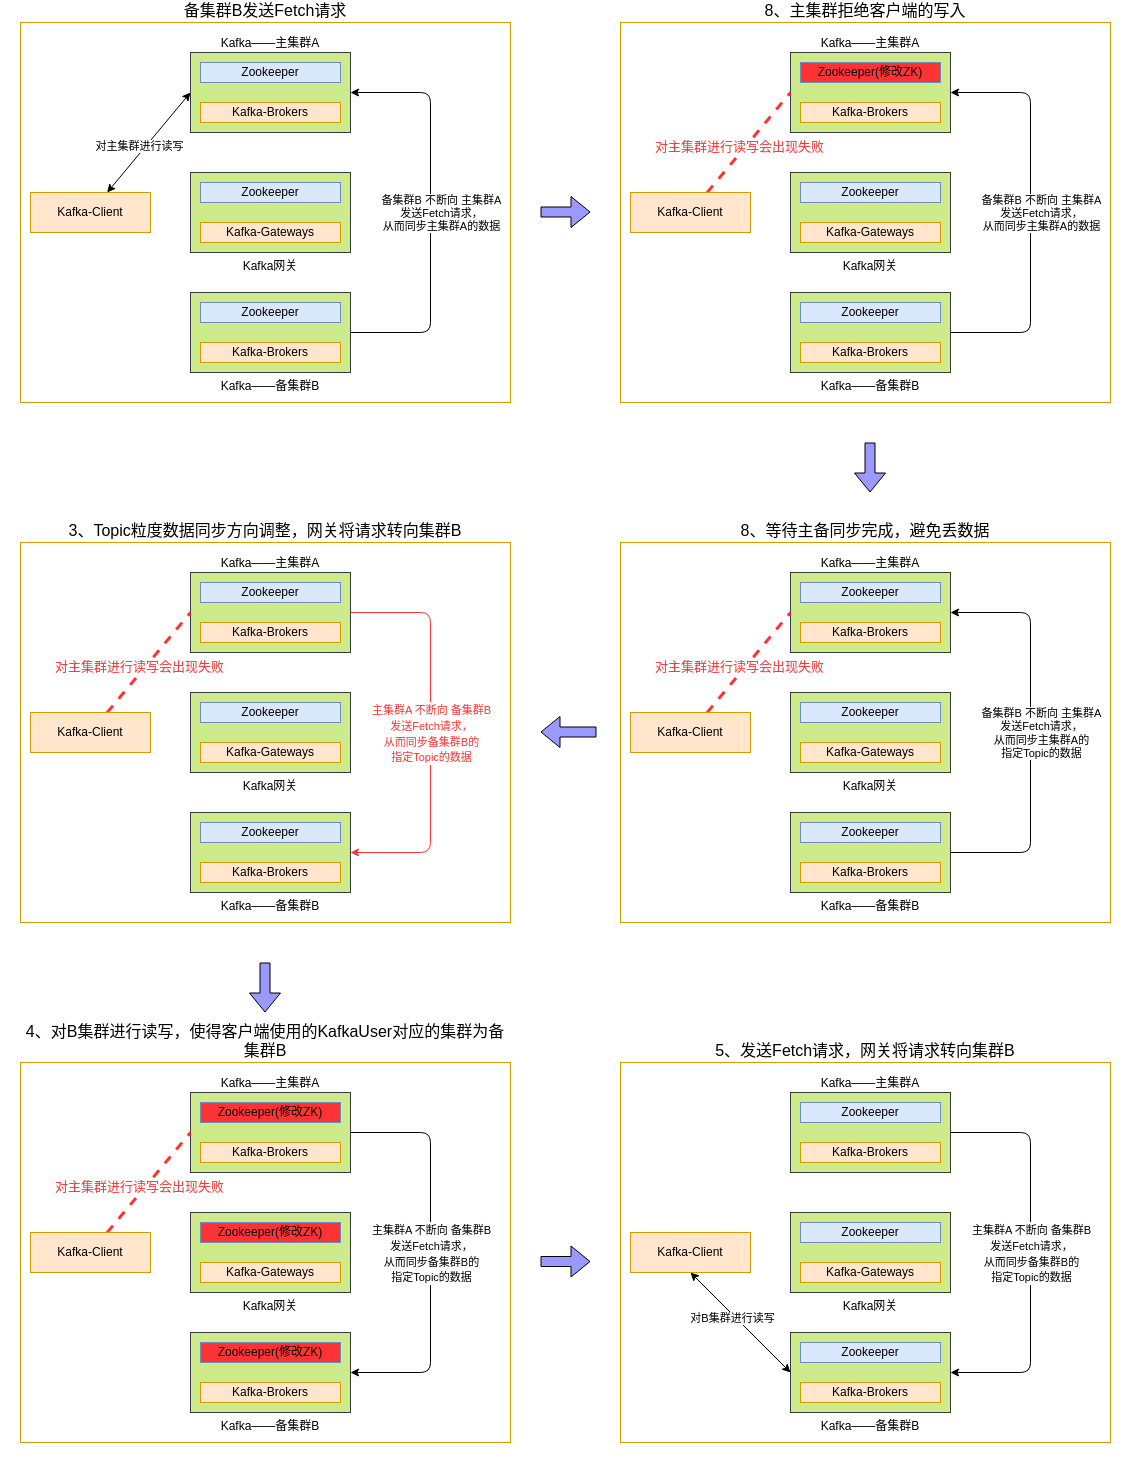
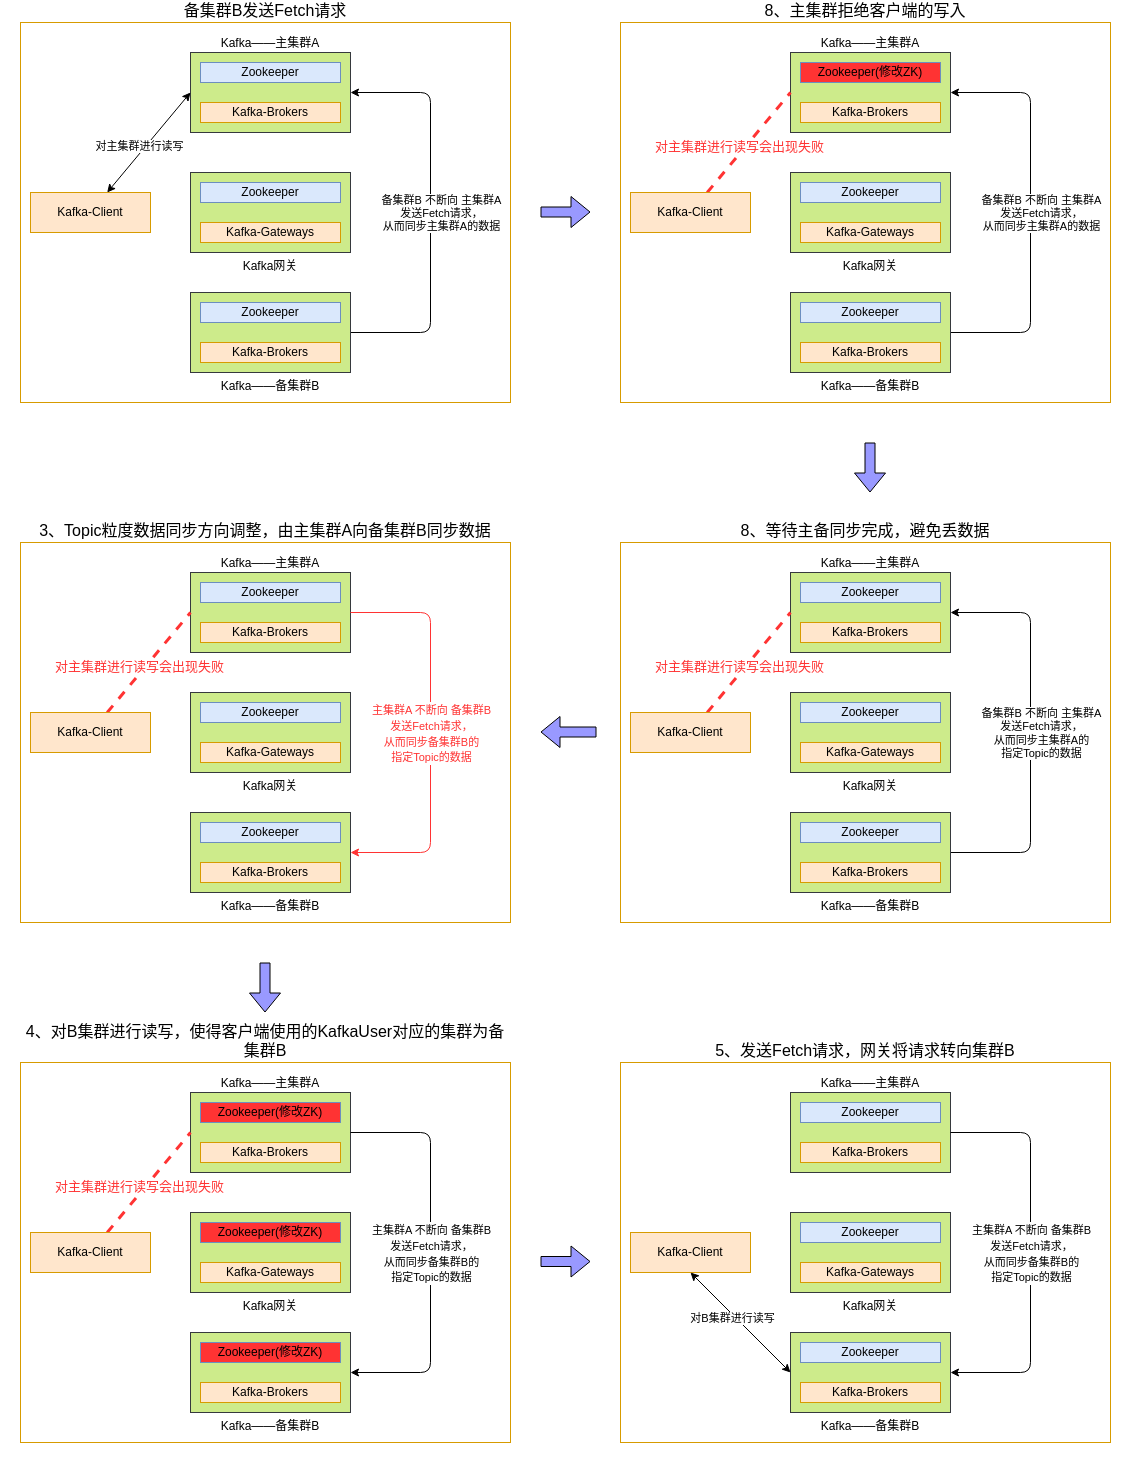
- <mxCell id="47" value="3、Topic粒度数据同步方向调整，网关将请求转向集群B" style="rounded=0;whiteSpace=wrap;html=1;absoluteArcSize=1;arcSize=14;strokeWidth=1;fillColor=#FFFFFF;strokeColor=#d79b00;labelPosition=center;verticalLabelPosition=top;align=center;verticalAlign=bottom;fontSize=16;" vertex="1" parent="1"><mxGeometry x="20" y="540" width="490" height="380" as="geometry" /></mxCell>
+ <mxCell id="47" value="3、Topic粒度数据同步方向调整，由主集群A向备集群B同步数据" style="rounded=0;whiteSpace=wrap;html=1;absoluteArcSize=1;arcSize=14;strokeWidth=1;fillColor=#FFFFFF;strokeColor=#d79b00;labelPosition=center;verticalLabelPosition=top;align=center;verticalAlign=bottom;fontSize=16;" vertex="1" parent="1"><mxGeometry x="20" y="540" width="490" height="380" as="geometry" /></mxCell>
